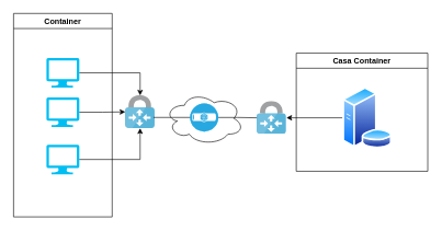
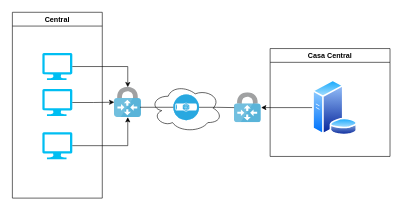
- <mxCell id="2" value="Container" style="swimlane;" vertex="1" parent="1"><mxGeometry x="20" y="20" width="150" height="310" as="geometry" /></mxCell>
+ <mxCell id="2" value="Central" style="swimlane;" vertex="1" parent="1"><mxGeometry x="20" y="20" width="150" height="310" as="geometry" /></mxCell>
- <mxCell id="6" value="Casa Container" style="swimlane;" vertex="1" parent="1"><mxGeometry x="450" y="80.5" width="200" height="180" as="geometry" /></mxCell>
+ <mxCell id="6" value="Casa Central" style="swimlane;" vertex="1" parent="1"><mxGeometry x="450" y="80.5" width="200" height="180" as="geometry" /></mxCell>
